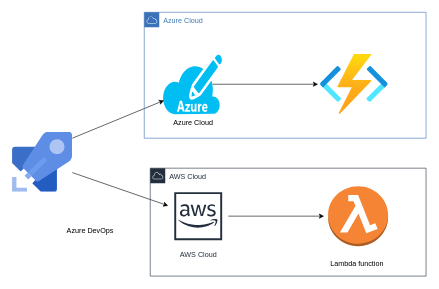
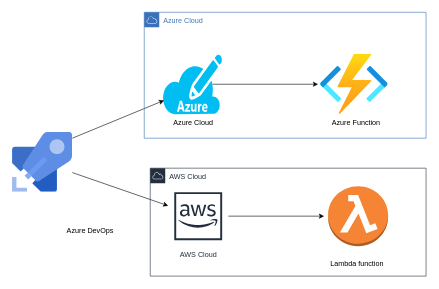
+ <mxCell id="15" value="Azure Function" style="text;html=1;strokeColor=none;fillColor=none;align=center;verticalAlign=middle;whiteSpace=wrap;rounded=0;" vertex="1" parent="1"><mxGeometry x="546.67" y="190" width="93.33" height="30" as="geometry" /></mxCell>
